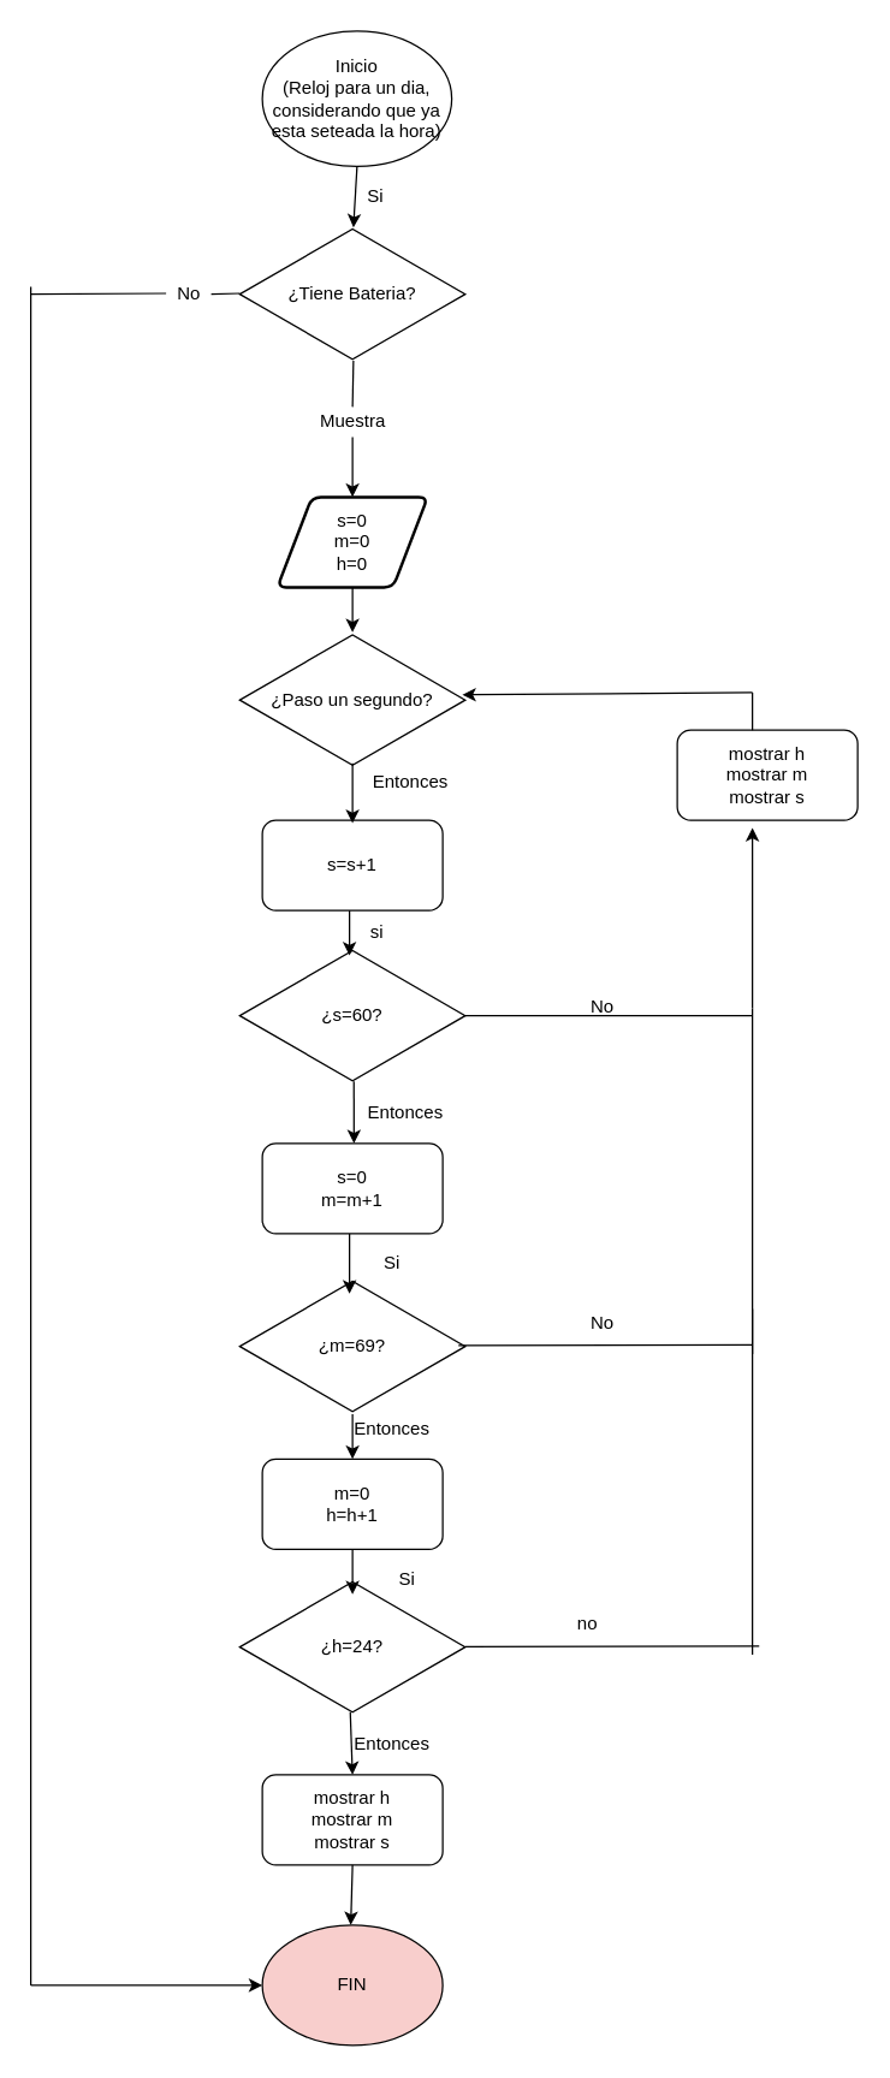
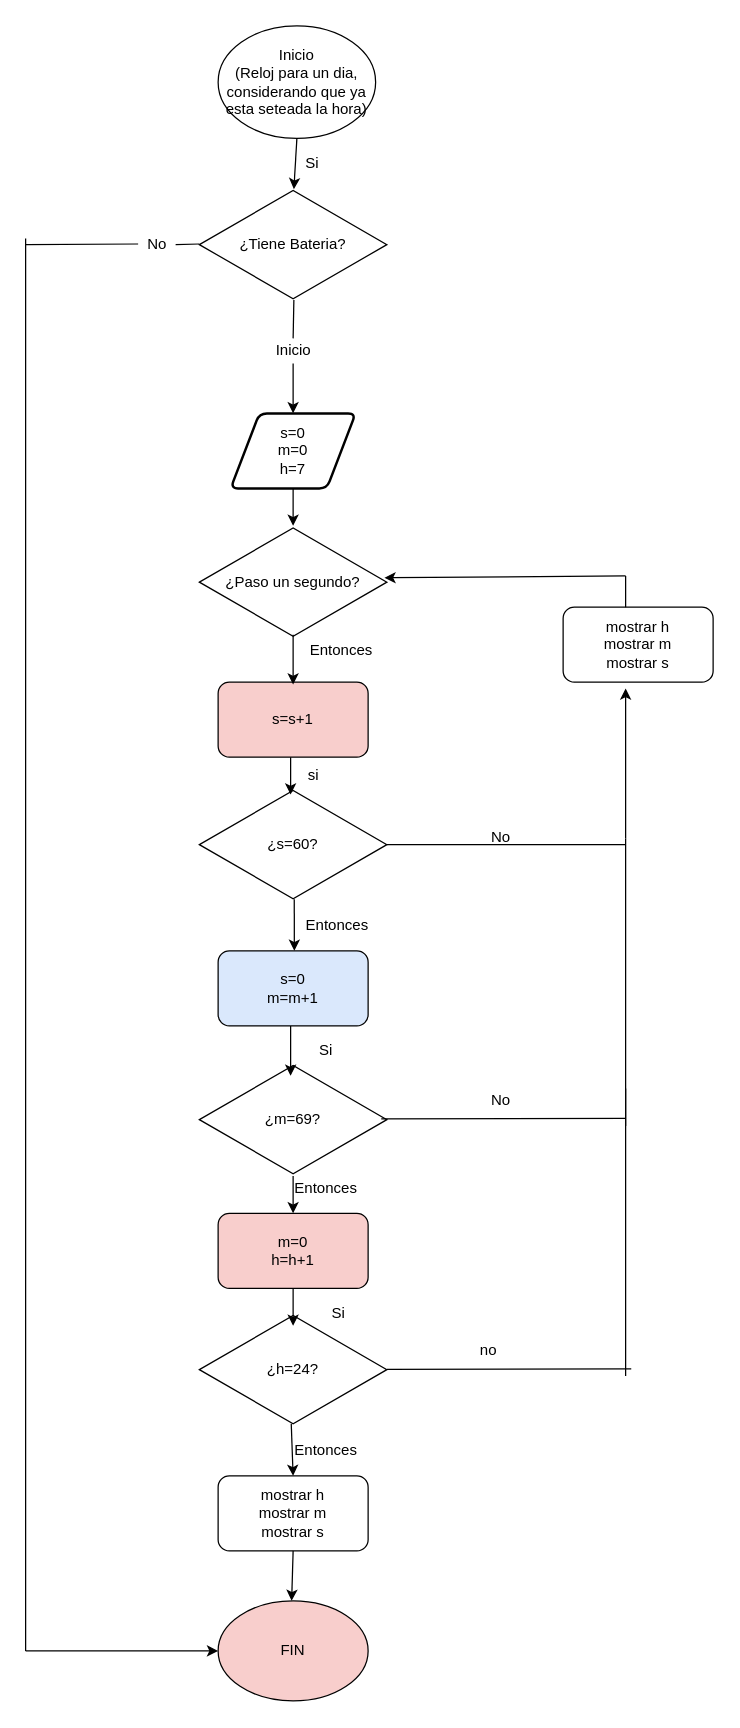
- <mxCell id="10" value="Muestra" style="text;html=1;align=center;verticalAlign=middle;resizable=0;points=[];autosize=1;strokeColor=none;" vertex="1" parent="1"><mxGeometry x="204" y="270" width="60" height="20" as="geometry" /></mxCell>
+ <mxCell id="10" value="Inicio" style="text;html=1;align=center;verticalAlign=middle;resizable=0;points=[];autosize=1;strokeColor=none;" vertex="1" parent="1"><mxGeometry x="204" y="270" width="60" height="20" as="geometry" /></mxCell>
- <mxCell id="11" value="s=0&lt;br&gt;m=0&lt;br&gt;h=0" style="shape=parallelogram;html=1;strokeWidth=2;perimeter=parallelogramPerimeter;whiteSpace=wrap;rounded=1;arcSize=12;size=0.23;" vertex="1" parent="1"><mxGeometry x="184" y="330" width="100" height="60" as="geometry" /></mxCell>
+ <mxCell id="11" value="s=0&lt;br&gt;m=0&lt;br&gt;h=7" style="shape=parallelogram;html=1;strokeWidth=2;perimeter=parallelogramPerimeter;whiteSpace=wrap;rounded=1;arcSize=12;size=0.23;" vertex="1" parent="1"><mxGeometry x="184" y="330" width="100" height="60" as="geometry" /></mxCell>
- <mxCell id="13" value="s=s+1" style="rounded=1;whiteSpace=wrap;html=1;" vertex="1" parent="1"><mxGeometry x="174" y="545" width="120" height="60" as="geometry" /></mxCell>
+ <mxCell id="13" value="s=s+1" style="rounded=1;whiteSpace=wrap;html=1;fillColor=#f8cecc;" vertex="1" parent="1"><mxGeometry x="174" y="545" width="120" height="60" as="geometry" /></mxCell>
- <mxCell id="27" value="s=0&lt;br&gt;m=m+1" style="rounded=1;whiteSpace=wrap;html=1;" vertex="1" parent="1"><mxGeometry x="174" y="760" width="120" height="60" as="geometry" /></mxCell>
+ <mxCell id="27" value="s=0&lt;br&gt;m=m+1" style="rounded=1;whiteSpace=wrap;html=1;fillColor=#dae8fc;" vertex="1" parent="1"><mxGeometry x="174" y="760" width="120" height="60" as="geometry" /></mxCell>
- <mxCell id="33" value="m=0&lt;br&gt;h=h+1" style="rounded=1;whiteSpace=wrap;html=1;" vertex="1" parent="1"><mxGeometry x="174" y="970" width="120" height="60" as="geometry" /></mxCell>
+ <mxCell id="33" value="m=0&lt;br&gt;h=h+1" style="rounded=1;whiteSpace=wrap;html=1;fillColor=#f8cecc;" vertex="1" parent="1"><mxGeometry x="174" y="970" width="120" height="60" as="geometry" /></mxCell>
